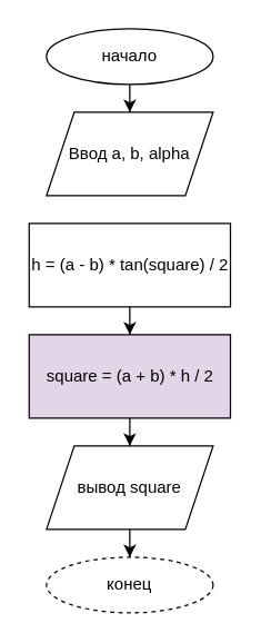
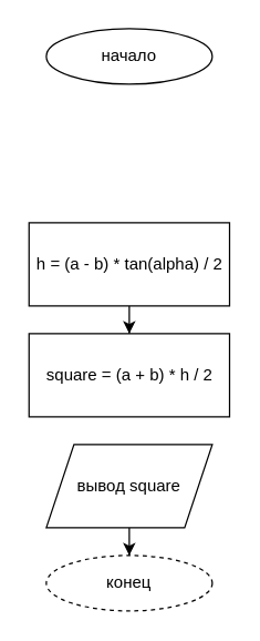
- <mxCell id="2" value="" style="edgeStyle=orthogonalEdgeStyle;rounded=0;orthogonalLoop=1;jettySize=auto;html=1;" parent="1" source="3" target="4" edge="1"><mxGeometry relative="1" as="geometry" /></mxCell>
- <mxCell id="4" value="Ввод a, b, alpha" style="shape=parallelogram;perimeter=parallelogramPerimeter;whiteSpace=wrap;html=1;fixedSize=1;" parent="1" vertex="1"><mxGeometry x="33" y="80" width="120" height="60" as="geometry" /></mxCell>
- <mxCell id="6" value="h = (a - b) * tan(square) / 2" style="rounded=0;whiteSpace=wrap;html=1;" parent="1" vertex="1"><mxGeometry x="20.5" y="160" width="145" height="60" as="geometry" /></mxCell>
+ <mxCell id="6" value="h = (a - b) * tan(alpha) / 2" style="rounded=0;whiteSpace=wrap;html=1;" parent="1" vertex="1"><mxGeometry x="20.5" y="160" width="145" height="60" as="geometry" /></mxCell>
- <mxCell id="8" value="&lt;span style=&quot;font-size: 12px&quot;&gt;square = (a + b) * h / 2&lt;/span&gt;" style="rounded=0;whiteSpace=wrap;html=1;fillColor=#e1d5e7;" parent="1" vertex="1"><mxGeometry x="20.5" y="240" width="145" height="60" as="geometry" /></mxCell>
+ <mxCell id="8" value="&lt;span style=&quot;font-size: 12px&quot;&gt;square = (a + b) * h / 2&lt;/span&gt;" style="rounded=0;whiteSpace=wrap;html=1;" parent="1" vertex="1"><mxGeometry x="20.5" y="240" width="145" height="60" as="geometry" /></mxCell>
- <mxCell id="7" value="" style="edgeStyle=orthogonalEdgeStyle;rounded=0;orthogonalLoop=1;jettySize=auto;html=1;" parent="1" source="8" target="10" edge="1"><mxGeometry relative="1" as="geometry" /></mxCell>
